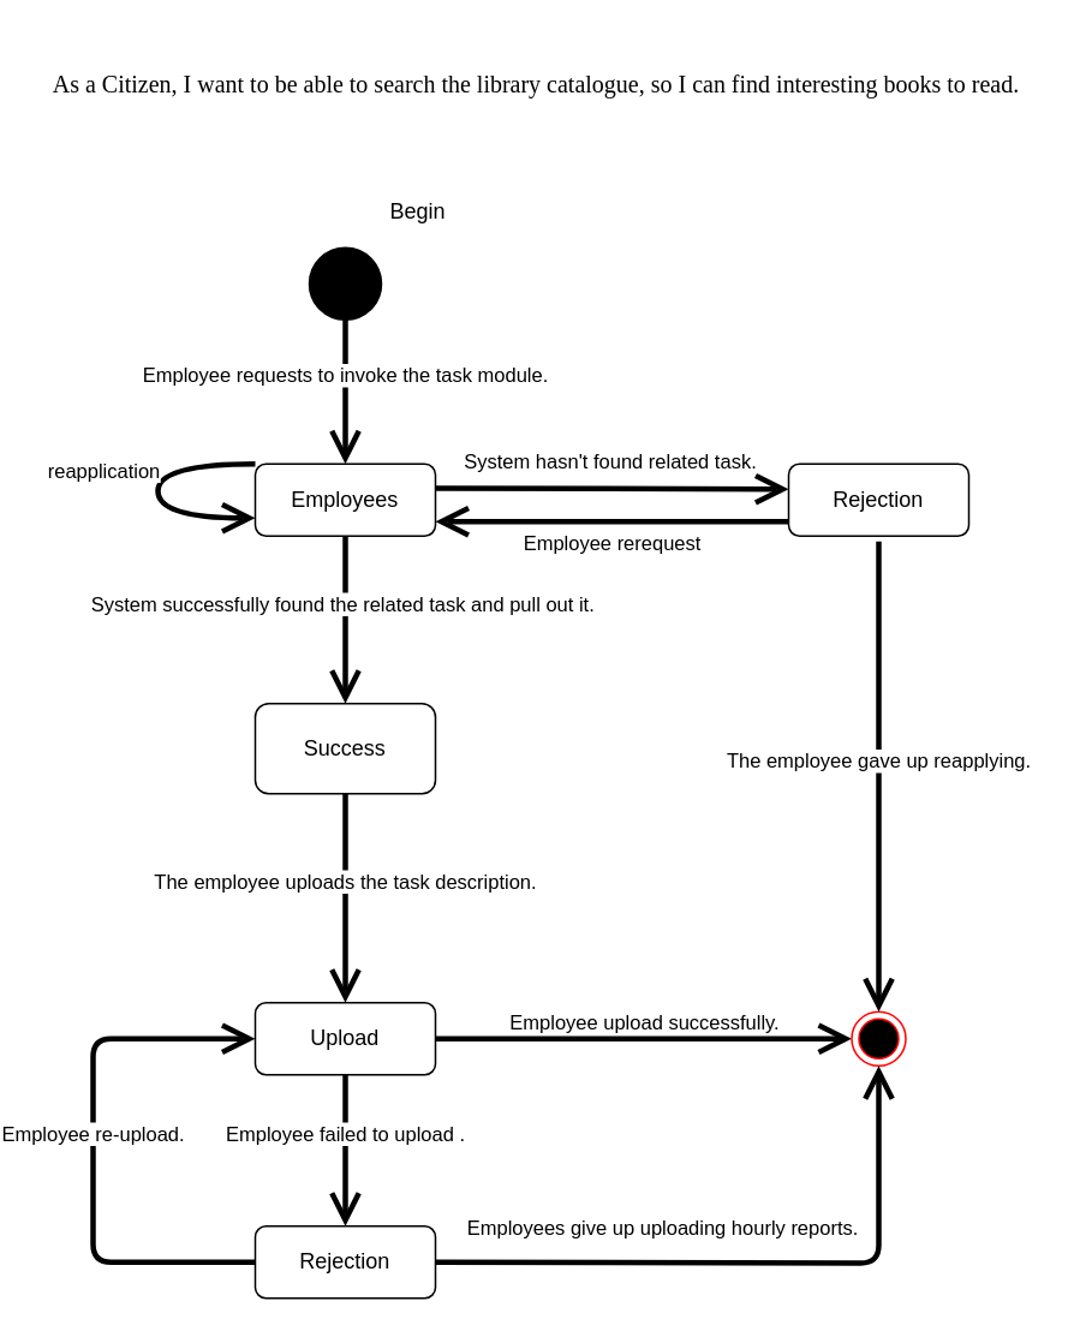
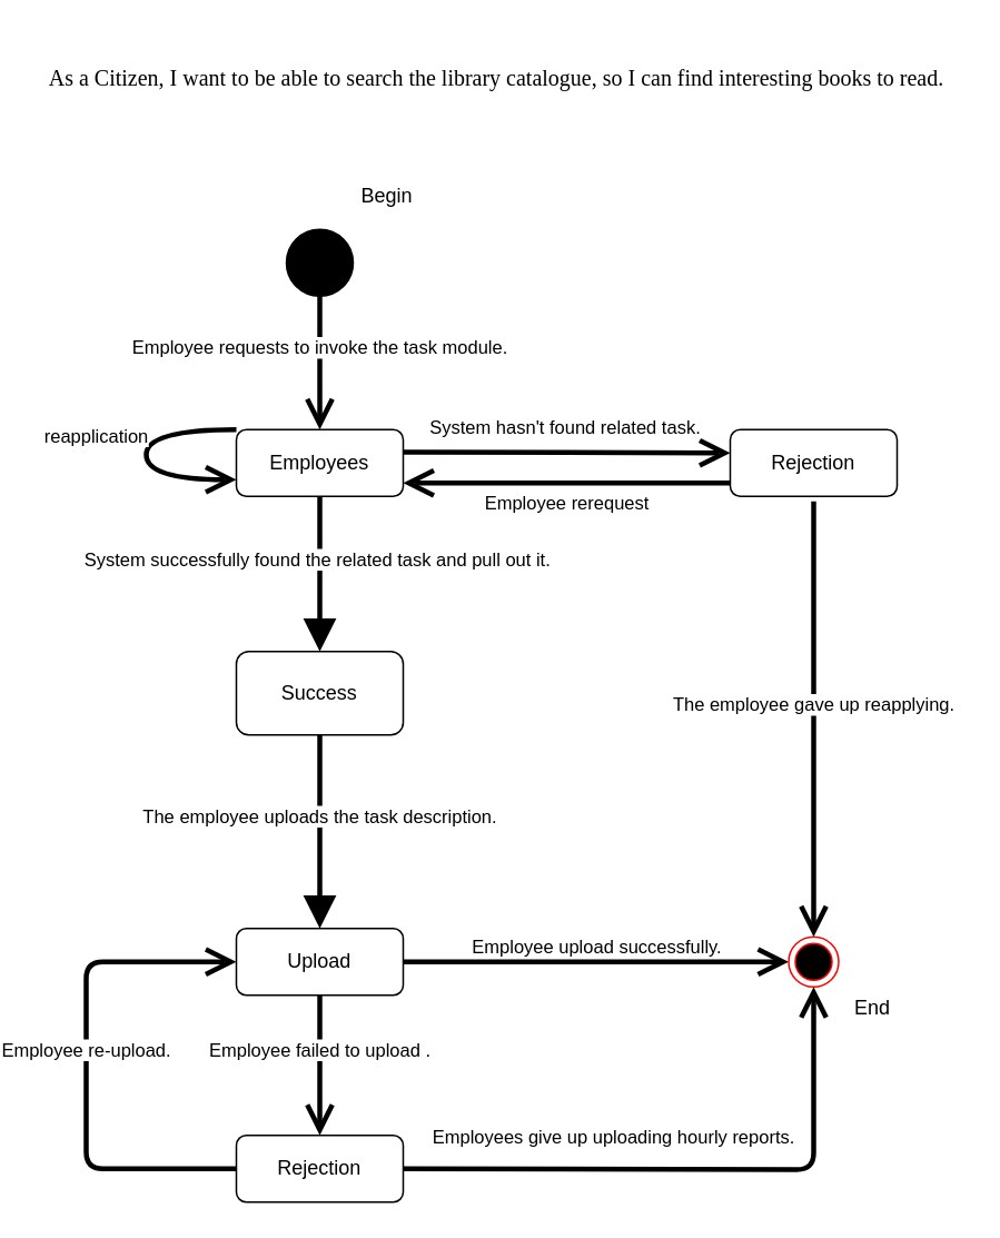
- <mxCell id="10" value="System successfully found the related task and pull out it.&amp;nbsp;" style="edgeStyle=none;html=1;endArrow=open;endSize=12;strokeWidth=3;verticalAlign=bottom;exitX=0.5;exitY=1;exitDx=0;exitDy=0;" parent="1" source="5" target="7" edge="1"><mxGeometry width="160" relative="1" as="geometry"><mxPoint x="204" y="467" as="sourcePoint" /><mxPoint x="364" y="467" as="targetPoint" /></mxGeometry></mxCell>
+ <mxCell id="10" value="System successfully found the related task and pull out it.&amp;nbsp;" style="edgeStyle=none;html=1;endArrow=block;endSize=12;strokeWidth=3;verticalAlign=bottom;exitX=0.5;exitY=1;exitDx=0;exitDy=0;" parent="1" source="5" target="7" edge="1"><mxGeometry width="160" relative="1" as="geometry"><mxPoint x="204" y="467" as="sourcePoint" /><mxPoint x="364" y="467" as="targetPoint" /></mxGeometry></mxCell>
- <mxCell id="11" value="The employee uploads the task description." style="edgeStyle=none;html=1;endArrow=open;endSize=12;strokeWidth=3;verticalAlign=bottom;exitX=0.5;exitY=1;exitDx=0;exitDy=0;entryX=0.5;entryY=0;entryDx=0;entryDy=0;" parent="1" source="7" target="8" edge="1"><mxGeometry width="160" relative="1" as="geometry"><mxPoint x="204" y="467" as="sourcePoint" /><mxPoint x="364" y="467" as="targetPoint" /></mxGeometry></mxCell>
+ <mxCell id="11" value="The employee uploads the task description." style="edgeStyle=none;html=1;endArrow=block;endSize=12;strokeWidth=3;verticalAlign=bottom;exitX=0.5;exitY=1;exitDx=0;exitDy=0;entryX=0.5;entryY=0;entryDx=0;entryDy=0;" parent="1" source="7" target="8" edge="1"><mxGeometry width="160" relative="1" as="geometry"><mxPoint x="204" y="467" as="sourcePoint" /><mxPoint x="364" y="467" as="targetPoint" /></mxGeometry></mxCell>
+ <mxCell id="16" value="End" style="text;html=1;align=center;verticalAlign=middle;resizable=0;points=[];autosize=1;" parent="1" vertex="1"><mxGeometry x="499" y="595" width="31" height="18" as="geometry" /></mxCell>
